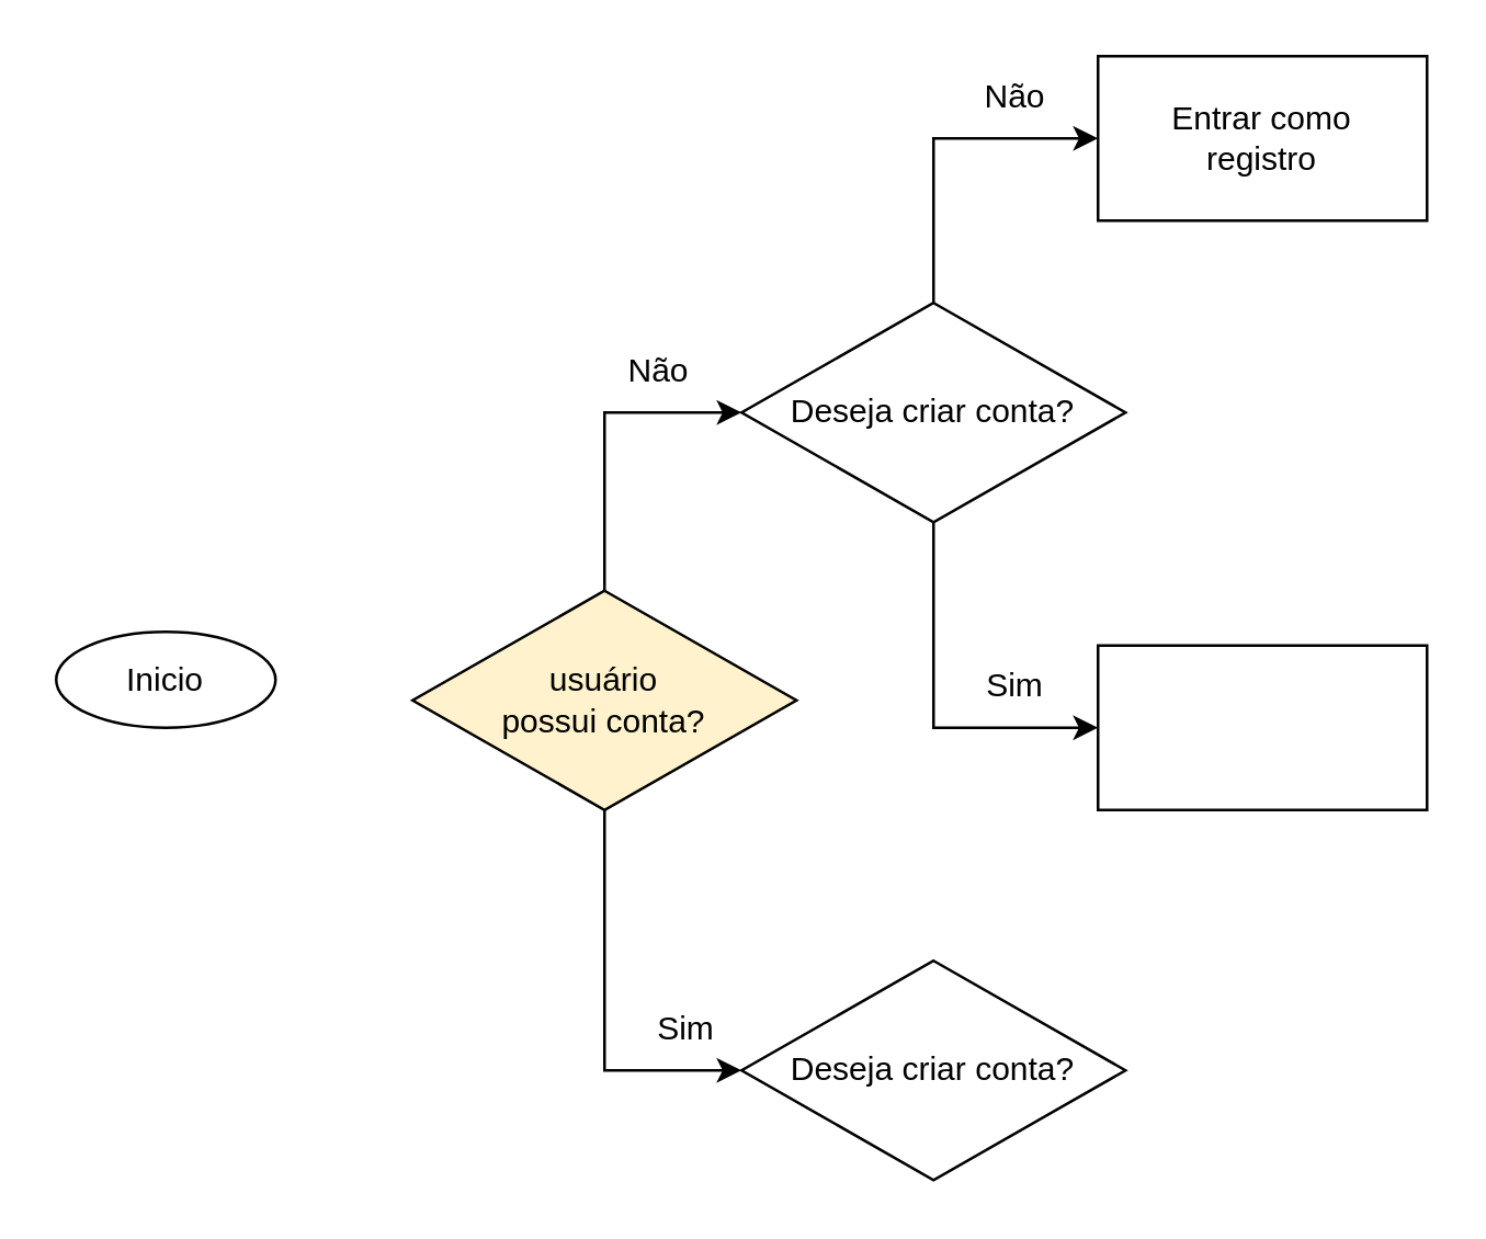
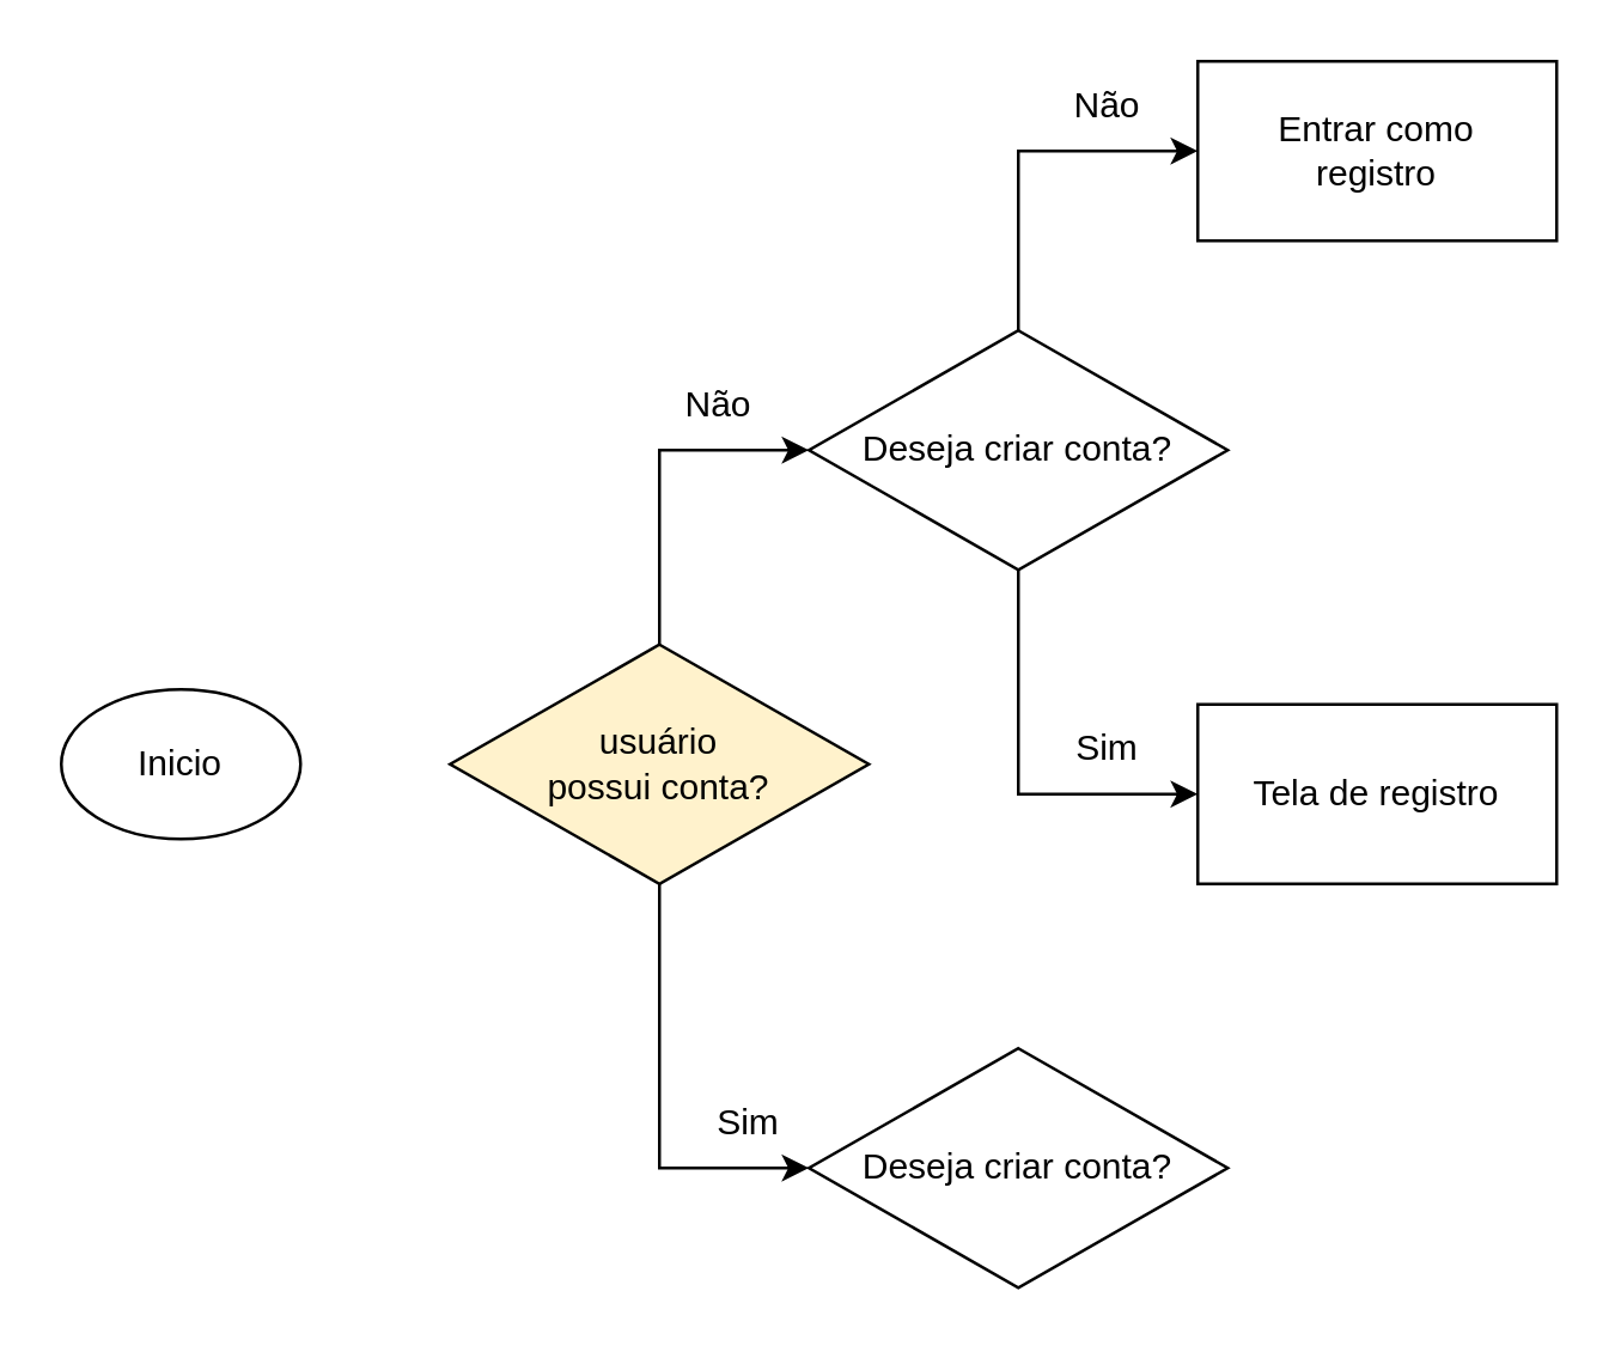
- <mxCell id="2" value="Inicio" style="ellipse;whiteSpace=wrap;html=1;" parent="1" vertex="1"><mxGeometry x="20" y="230" width="80" height="35" as="geometry" /></mxCell>
+ <mxCell id="2" value="Inicio" style="ellipse;whiteSpace=wrap;html=1;" parent="1" vertex="1"><mxGeometry x="20" y="230" width="80" height="50" as="geometry" /></mxCell>
+ <mxCell id="17" value="Tela de registro" style="text;html=1;strokeColor=none;fillColor=none;align=center;verticalAlign=middle;whiteSpace=wrap;rounded=0;" vertex="1" parent="1"><mxGeometry x="415" y="250" width="90" height="30" as="geometry" /></mxCell>
